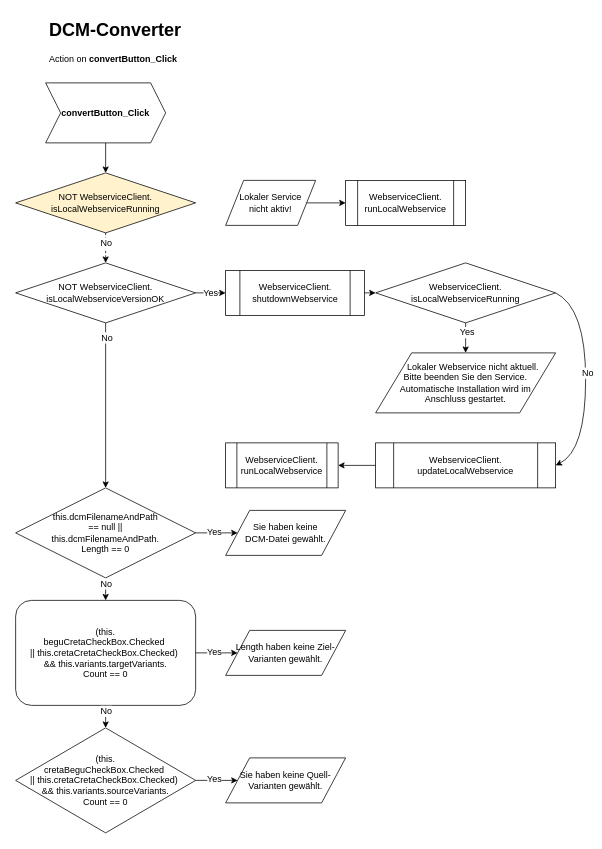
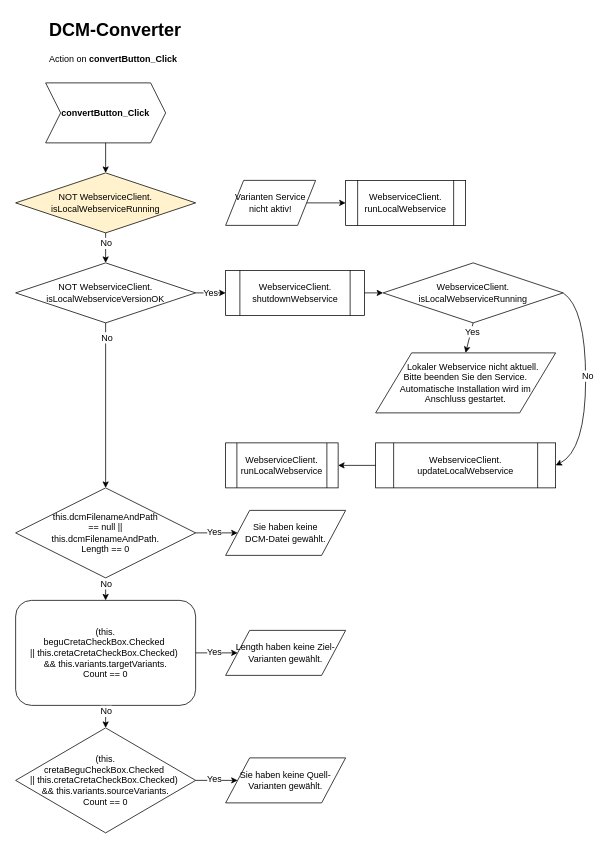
- <mxCell id="6" value="Lokaler Service &lt;br&gt;nicht aktiv!" style="shape=parallelogram;perimeter=parallelogramPerimeter;whiteSpace=wrap;html=1;" parent="1" vertex="1"><mxGeometry x="300" y="240" width="120" height="60" as="geometry" /></mxCell>
+ <mxCell id="6" value="Varianten Service &lt;br&gt;nicht aktiv!" style="shape=parallelogram;perimeter=parallelogramPerimeter;whiteSpace=wrap;html=1;" parent="1" vertex="1"><mxGeometry x="300" y="240" width="120" height="60" as="geometry" /></mxCell>
- <mxCell id="10" value="" style="endArrow=classic;html=1;exitX=0.5;exitY=1;exitDx=0;exitDy=0;dashed=1;" parent="1" source="4" target="9" edge="1"><mxGeometry width="50" height="50" relative="1" as="geometry"><mxPoint x="20" y="510" as="sourcePoint" /><mxPoint x="70" y="460" as="targetPoint" /></mxGeometry></mxCell>
+ <mxCell id="10" value="" style="endArrow=classic;html=1;exitX=0.5;exitY=1;exitDx=0;exitDy=0;" parent="1" source="4" target="9" edge="1"><mxGeometry width="50" height="50" relative="1" as="geometry"><mxPoint x="20" y="510" as="sourcePoint" /><mxPoint x="70" y="460" as="targetPoint" /></mxGeometry></mxCell>
- <mxCell id="15" value="WebserviceClient.&lt;br&gt;isLocalWebserviceRunning" style="rhombus;whiteSpace=wrap;html=1;" parent="1" vertex="1"><mxGeometry x="500" y="350" width="240" height="80" as="geometry" /></mxCell>
+ <mxCell id="15" value="WebserviceClient.&lt;br&gt;isLocalWebserviceRunning" style="rhombus;whiteSpace=wrap;html=1;" parent="1" vertex="1"><mxGeometry x="510" y="350" width="240" height="80" as="geometry" /></mxCell>
